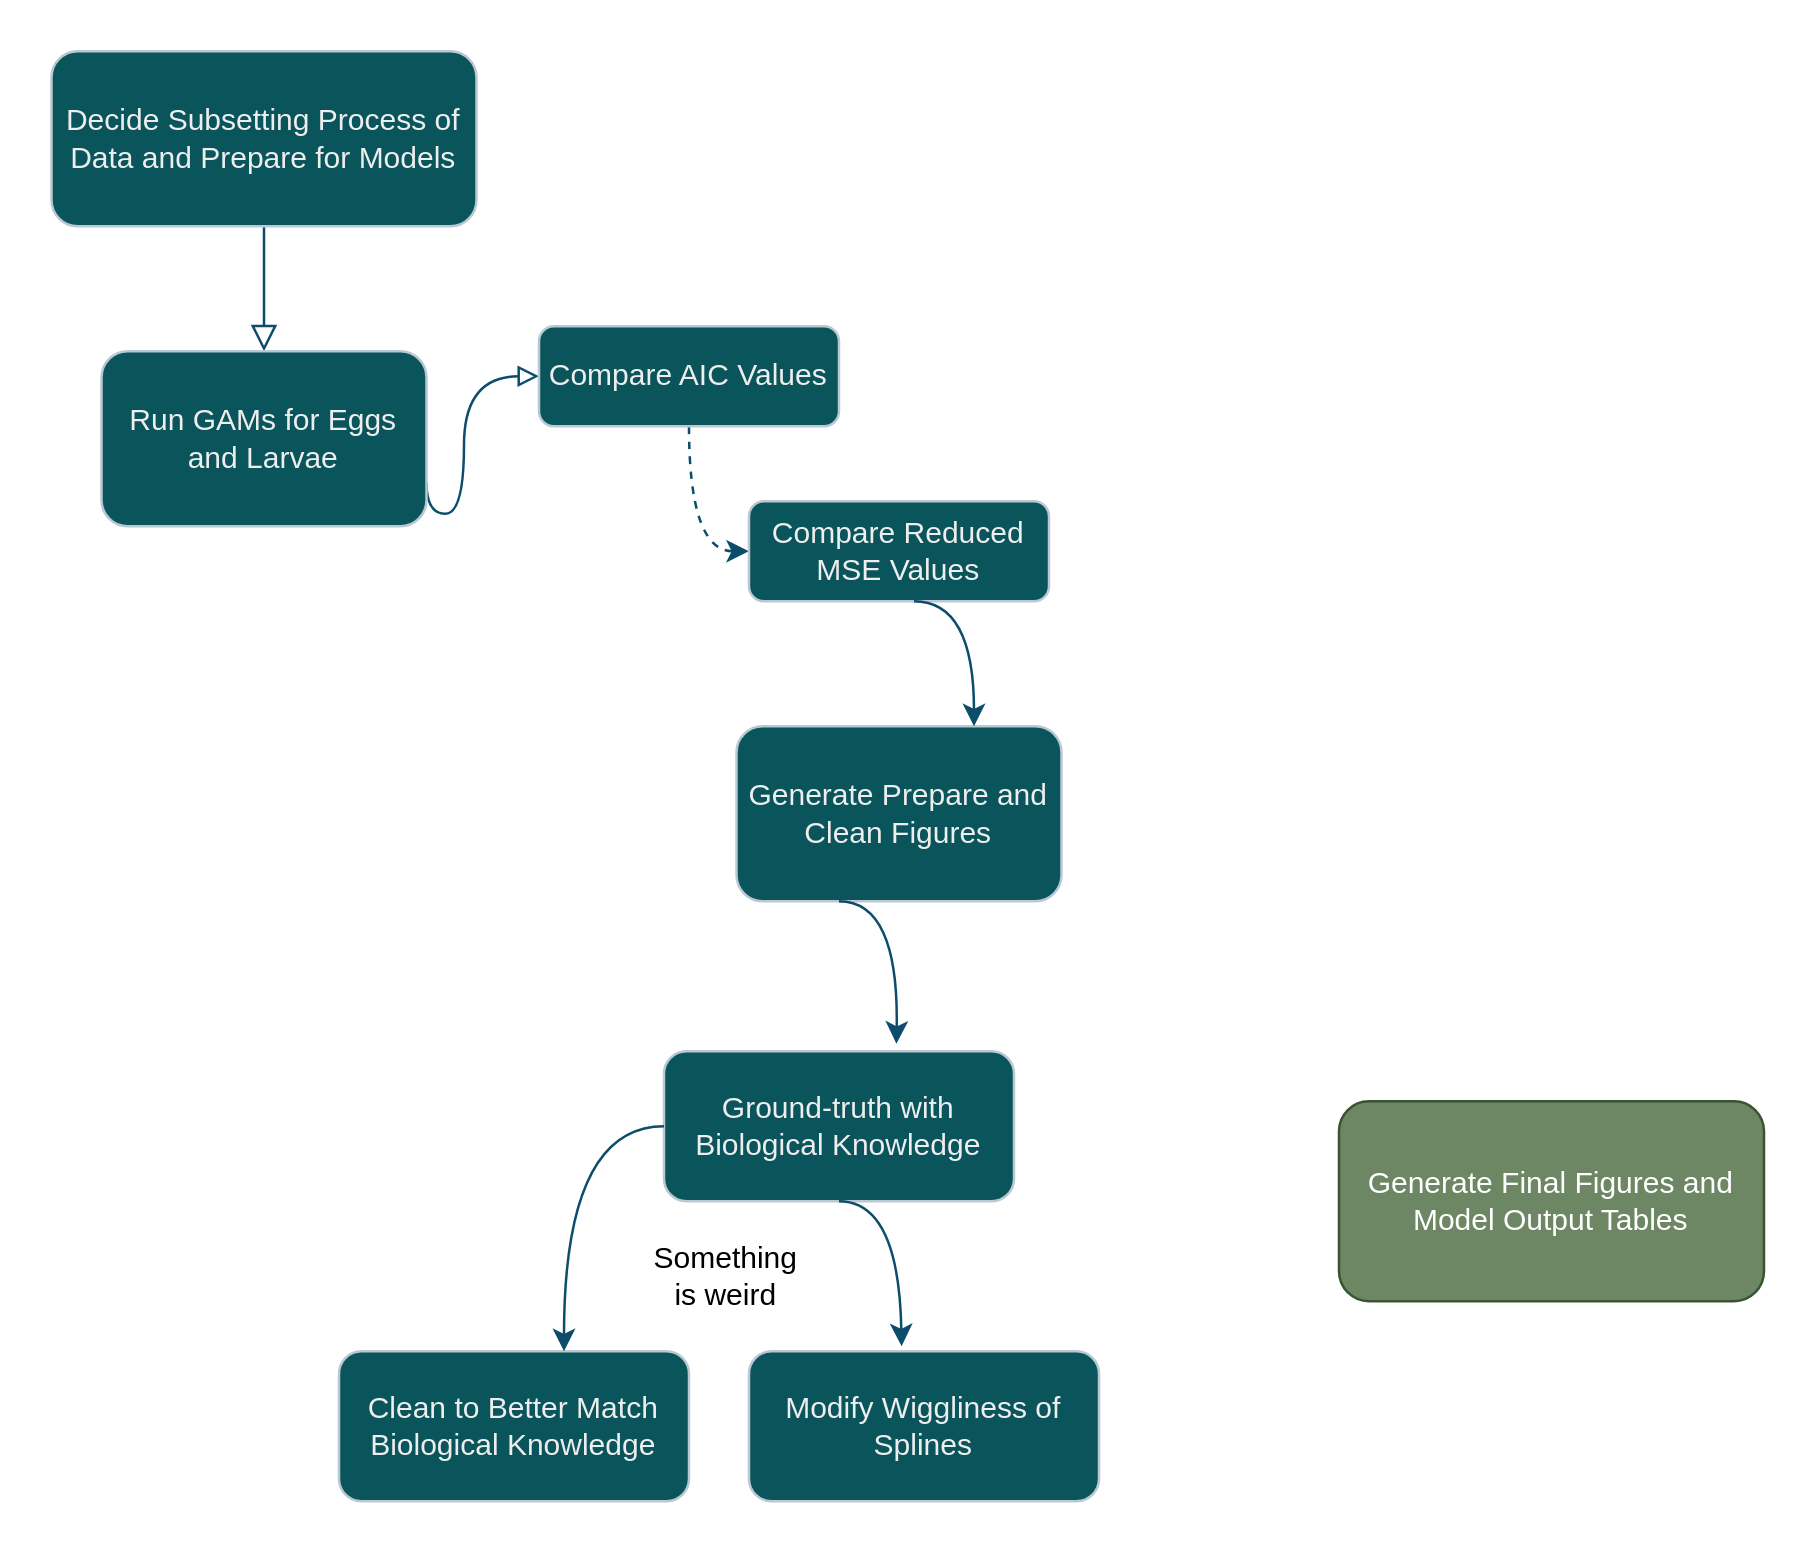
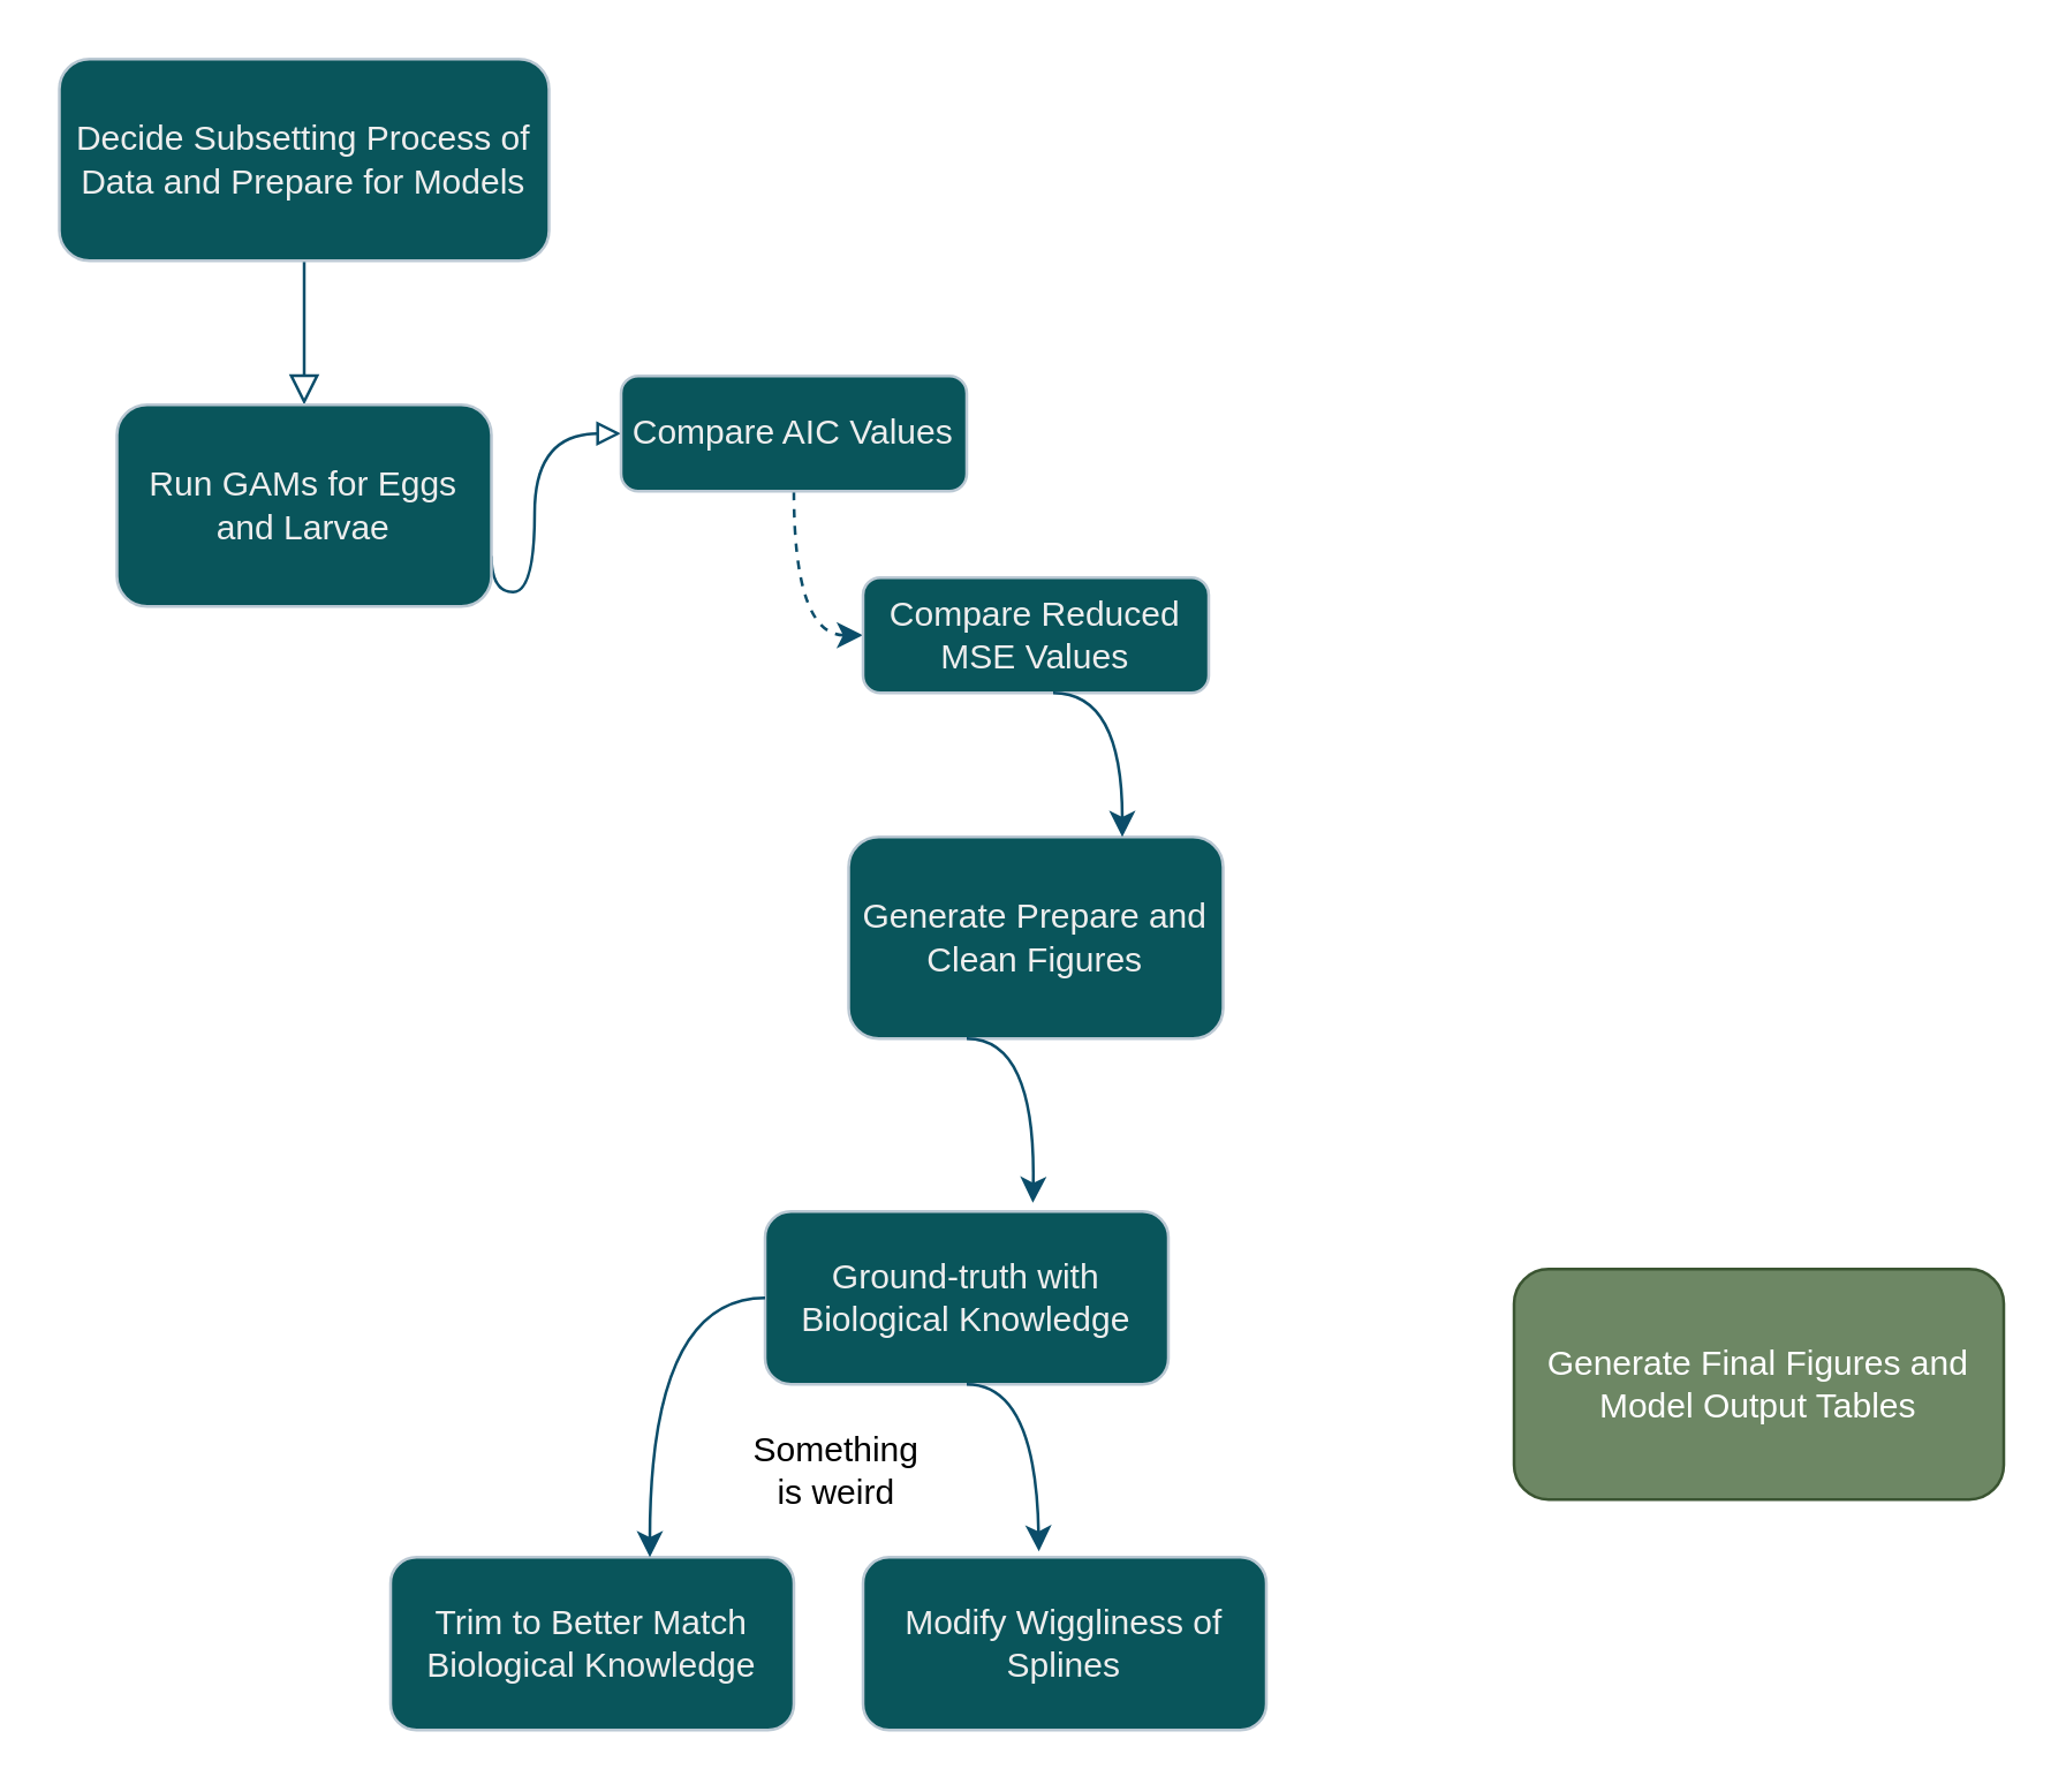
- <mxCell id="13" value="Generate Final Figures and Model Output Tables" style="rounded=1;whiteSpace=wrap;html=1;fontSize=12;glass=0;strokeWidth=1;shadow=0;fillColor=#6d8764;strokeColor=#3A5431;fontColor=#ffffff;" vertex="1" parent="1"><mxGeometry x="535" y="440" width="170" height="80" as="geometry" /></mxCell>
+ <mxCell id="13" value="Generate Final Figures and Model Output Tables" style="rounded=1;whiteSpace=wrap;html=1;fontSize=12;glass=0;strokeWidth=1;shadow=0;fillColor=#6d8764;strokeColor=#3A5431;fontColor=#ffffff;" vertex="1" parent="1"><mxGeometry x="525" y="440" width="170" height="80" as="geometry" /></mxCell>
- <mxCell id="11" value="Clean to Better Match Biological Knowledge" style="rounded=1;whiteSpace=wrap;html=1;fontSize=12;glass=0;strokeWidth=1;shadow=0;fillColor=#09555B;strokeColor=#BAC8D3;fontColor=#EEEEEE;" vertex="1" parent="1"><mxGeometry x="135" y="540" width="140" height="60" as="geometry" /></mxCell>
+ <mxCell id="11" value="Trim to Better Match Biological Knowledge" style="rounded=1;whiteSpace=wrap;html=1;fontSize=12;glass=0;strokeWidth=1;shadow=0;fillColor=#09555B;strokeColor=#BAC8D3;fontColor=#EEEEEE;" vertex="1" parent="1"><mxGeometry x="135" y="540" width="140" height="60" as="geometry" /></mxCell>
